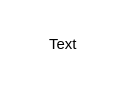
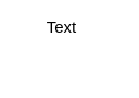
- <mxCell id="2" value="Text" style="text;html=1;strokeColor=none;fillColor=none;align=center;verticalAlign=middle;whiteSpace=wrap;rounded=0;" parent="1" vertex="1"><mxGeometry x="20" y="20" width="60" height="30" as="geometry" /></mxCell>
+ <mxCell id="2" value="Text" style="text;html=1;strokeColor=none;fillColor=none;align=center;verticalAlign=middle;whiteSpace=wrap;rounded=0;" parent="1" vertex="1"><mxGeometry x="15" y="5" width="60" height="30" as="geometry" /></mxCell>
